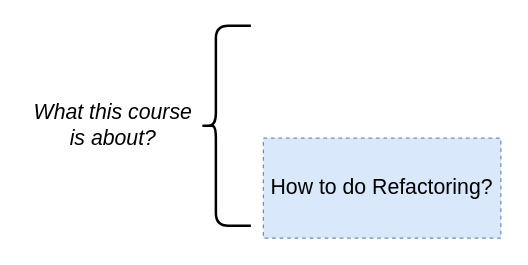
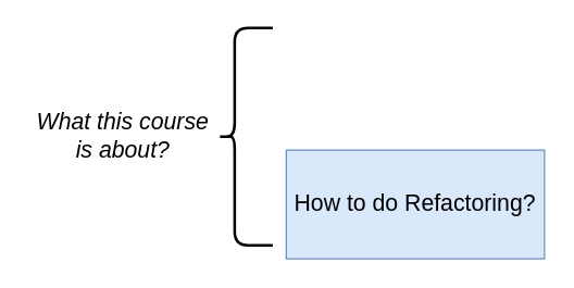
- <mxCell id="2" value="How to do Refactoring?" style="rounded=0;whiteSpace=wrap;html=1;fontSize=17;fillColor=#dae8fc;strokeColor=#6c8ebf;dashed=1;" parent="1" vertex="1"><mxGeometry x="210" y="110" width="190" height="80" as="geometry" /></mxCell>
+ <mxCell id="2" value="How to do Refactoring?" style="rounded=0;whiteSpace=wrap;html=1;fontSize=17;fillColor=#dae8fc;strokeColor=#6c8ebf;" parent="1" vertex="1"><mxGeometry x="210" y="110" width="190" height="80" as="geometry" /></mxCell>
